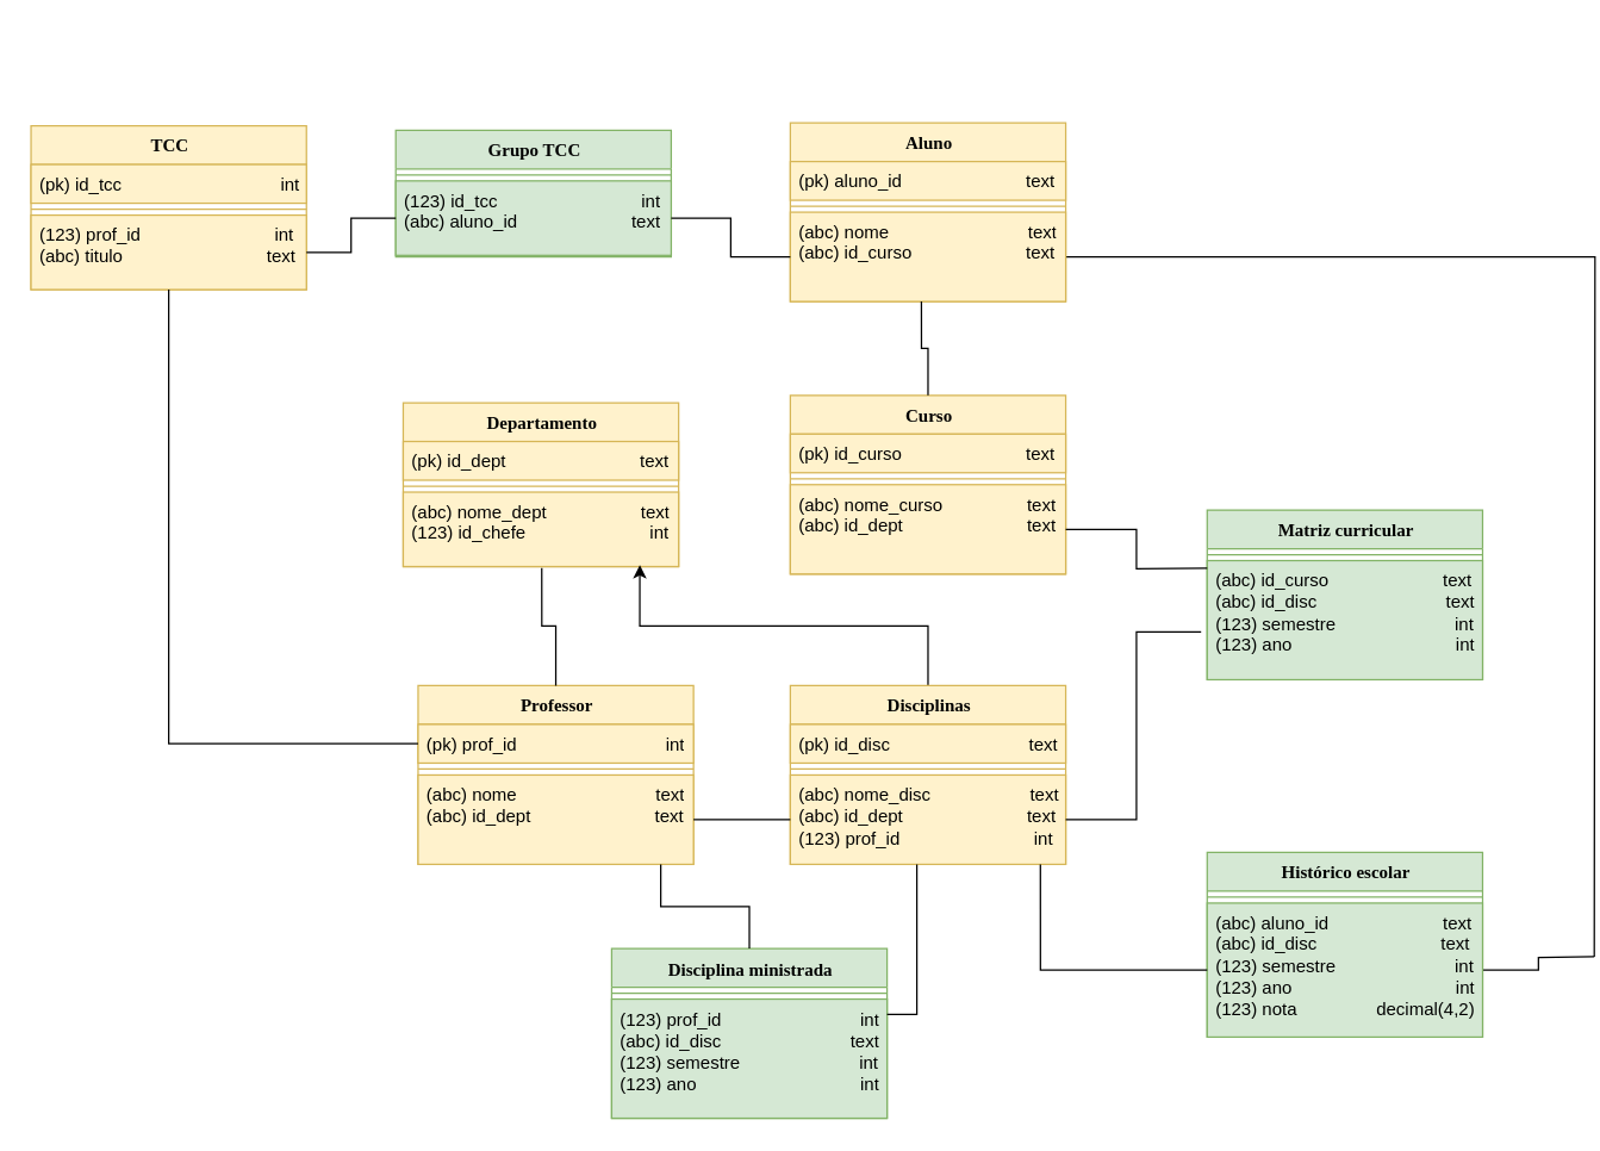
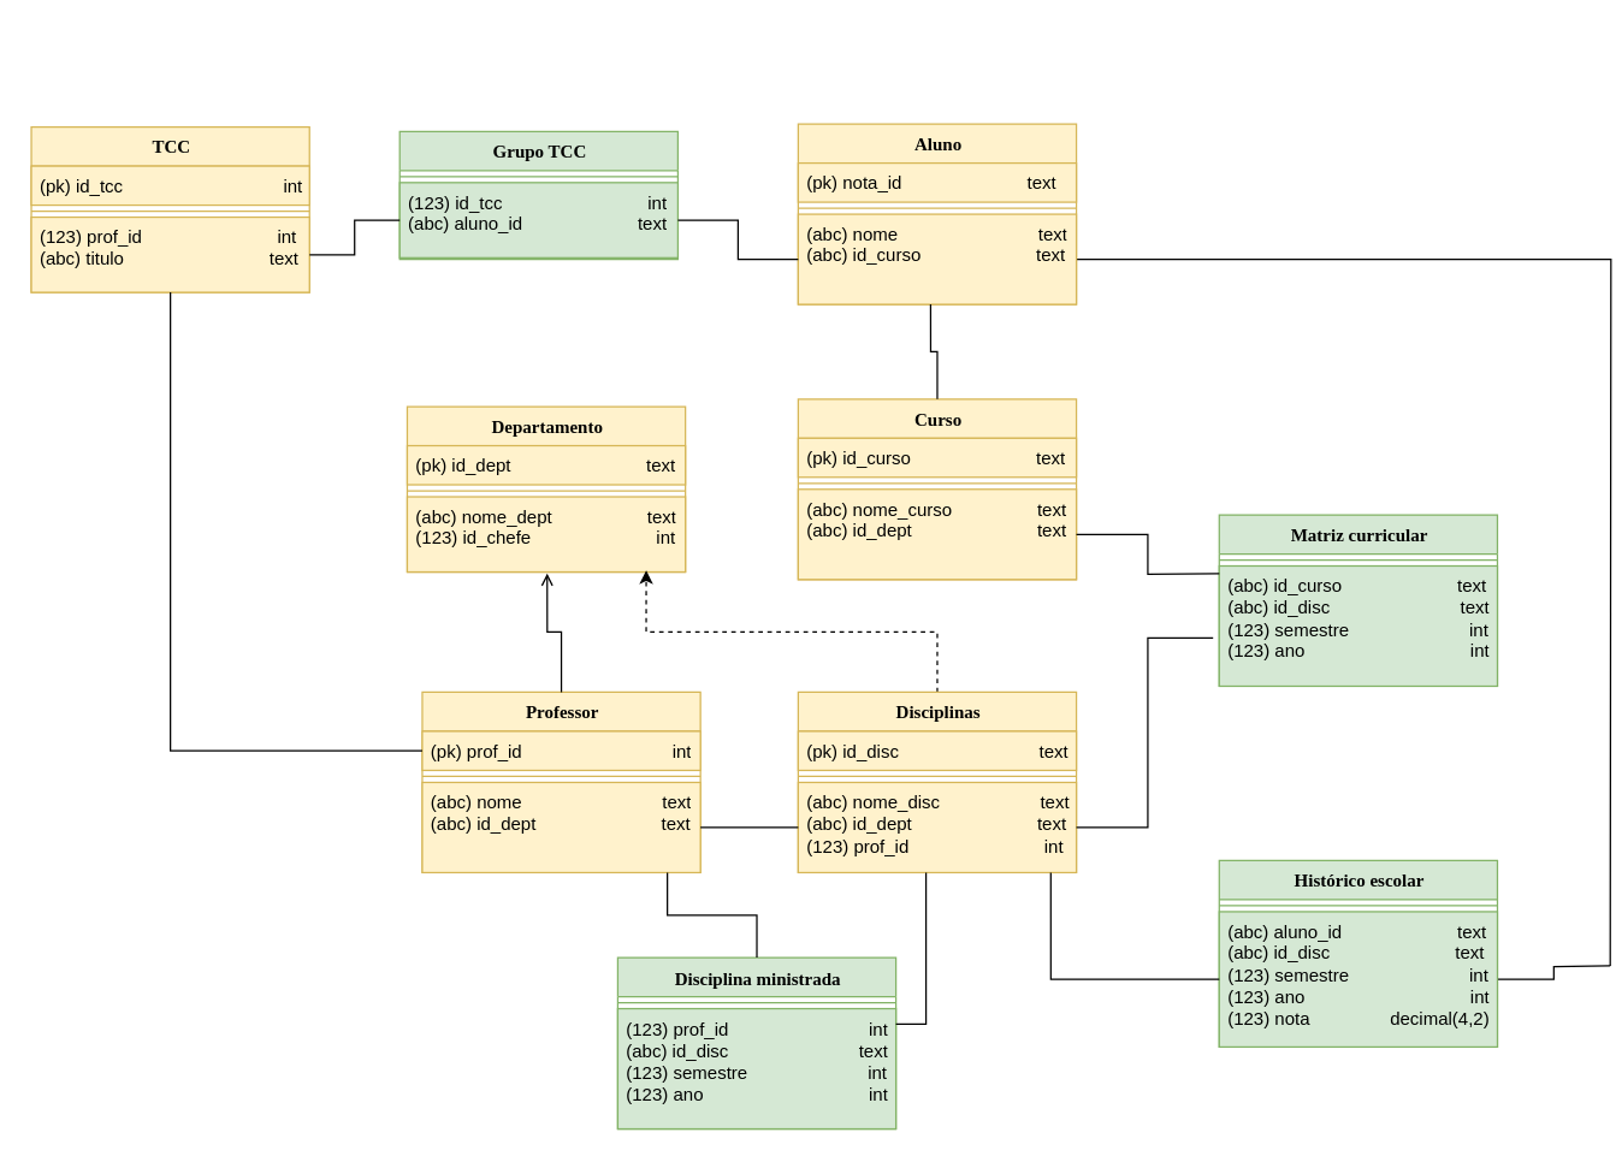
- <mxCell id="3" value="(pk) aluno_id&amp;nbsp; &amp;nbsp; &amp;nbsp; &amp;nbsp; &amp;nbsp; &amp;nbsp; &amp;nbsp; &amp;nbsp; &amp;nbsp; &amp;nbsp; &amp;nbsp; &amp;nbsp; &amp;nbsp;text" style="text;html=1;strokeColor=#d6b656;fillColor=#fff2cc;align=left;verticalAlign=top;spacingLeft=4;spacingRight=4;whiteSpace=wrap;overflow=hidden;rotatable=0;points=[[0,0.5],[1,0.5]];portConstraint=eastwest;" parent="2" vertex="1"><mxGeometry y="26" width="185" height="26" as="geometry" /></mxCell>
+ <mxCell id="3" value="(pk) nota_id&amp;nbsp; &amp;nbsp; &amp;nbsp; &amp;nbsp; &amp;nbsp; &amp;nbsp; &amp;nbsp; &amp;nbsp; &amp;nbsp; &amp;nbsp; &amp;nbsp; &amp;nbsp; &amp;nbsp;text" style="text;html=1;strokeColor=#d6b656;fillColor=#fff2cc;align=left;verticalAlign=top;spacingLeft=4;spacingRight=4;whiteSpace=wrap;overflow=hidden;rotatable=0;points=[[0,0.5],[1,0.5]];portConstraint=eastwest;" parent="2" vertex="1"><mxGeometry y="26" width="185" height="26" as="geometry" /></mxCell>
- <mxCell id="46" style="edgeStyle=orthogonalEdgeStyle;rounded=0;orthogonalLoop=1;jettySize=auto;html=1;exitX=0.5;exitY=0;exitDx=0;exitDy=0;entryX=0.503;entryY=1.02;entryDx=0;entryDy=0;entryPerimeter=0;endArrow=none;endFill=0;" parent="1" source="8" target="19" edge="1"><mxGeometry relative="1" as="geometry" /></mxCell>
+ <mxCell id="46" style="edgeStyle=orthogonalEdgeStyle;rounded=0;orthogonalLoop=1;jettySize=auto;html=1;exitX=0.5;exitY=0;exitDx=0;exitDy=0;entryX=0.503;entryY=1.02;entryDx=0;entryDy=0;entryPerimeter=0;endArrow=open;endFill=0;" parent="1" source="8" target="19" edge="1"><mxGeometry relative="1" as="geometry" /></mxCell>
- <mxCell id="20" style="edgeStyle=orthogonalEdgeStyle;rounded=0;orthogonalLoop=1;jettySize=auto;html=1;exitX=0.5;exitY=0;exitDx=0;exitDy=0;entryX=0.859;entryY=0.98;entryDx=0;entryDy=0;entryPerimeter=0;" parent="1" source="21" target="19" edge="1"><mxGeometry relative="1" as="geometry"><mxPoint x="430" y="392" as="targetPoint" /></mxGeometry></mxCell>
+ <mxCell id="20" style="edgeStyle=orthogonalEdgeStyle;rounded=0;orthogonalLoop=1;jettySize=auto;html=1;exitX=0.5;exitY=0;exitDx=0;exitDy=0;entryX=0.859;entryY=0.98;entryDx=0;entryDy=0;entryPerimeter=0;dashed=1;" parent="1" source="21" target="19" edge="1"><mxGeometry relative="1" as="geometry"><mxPoint x="430" y="392" as="targetPoint" /></mxGeometry></mxCell>
